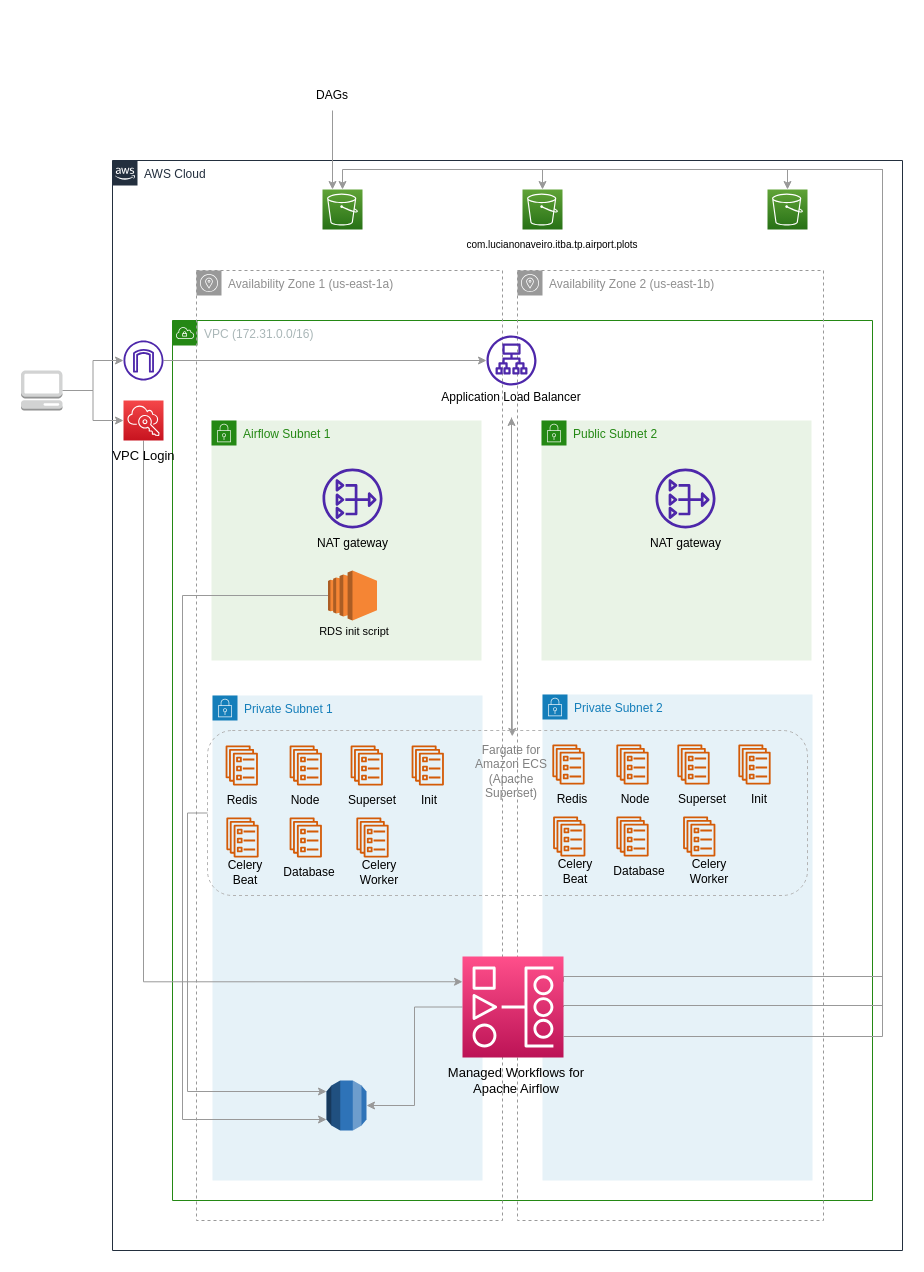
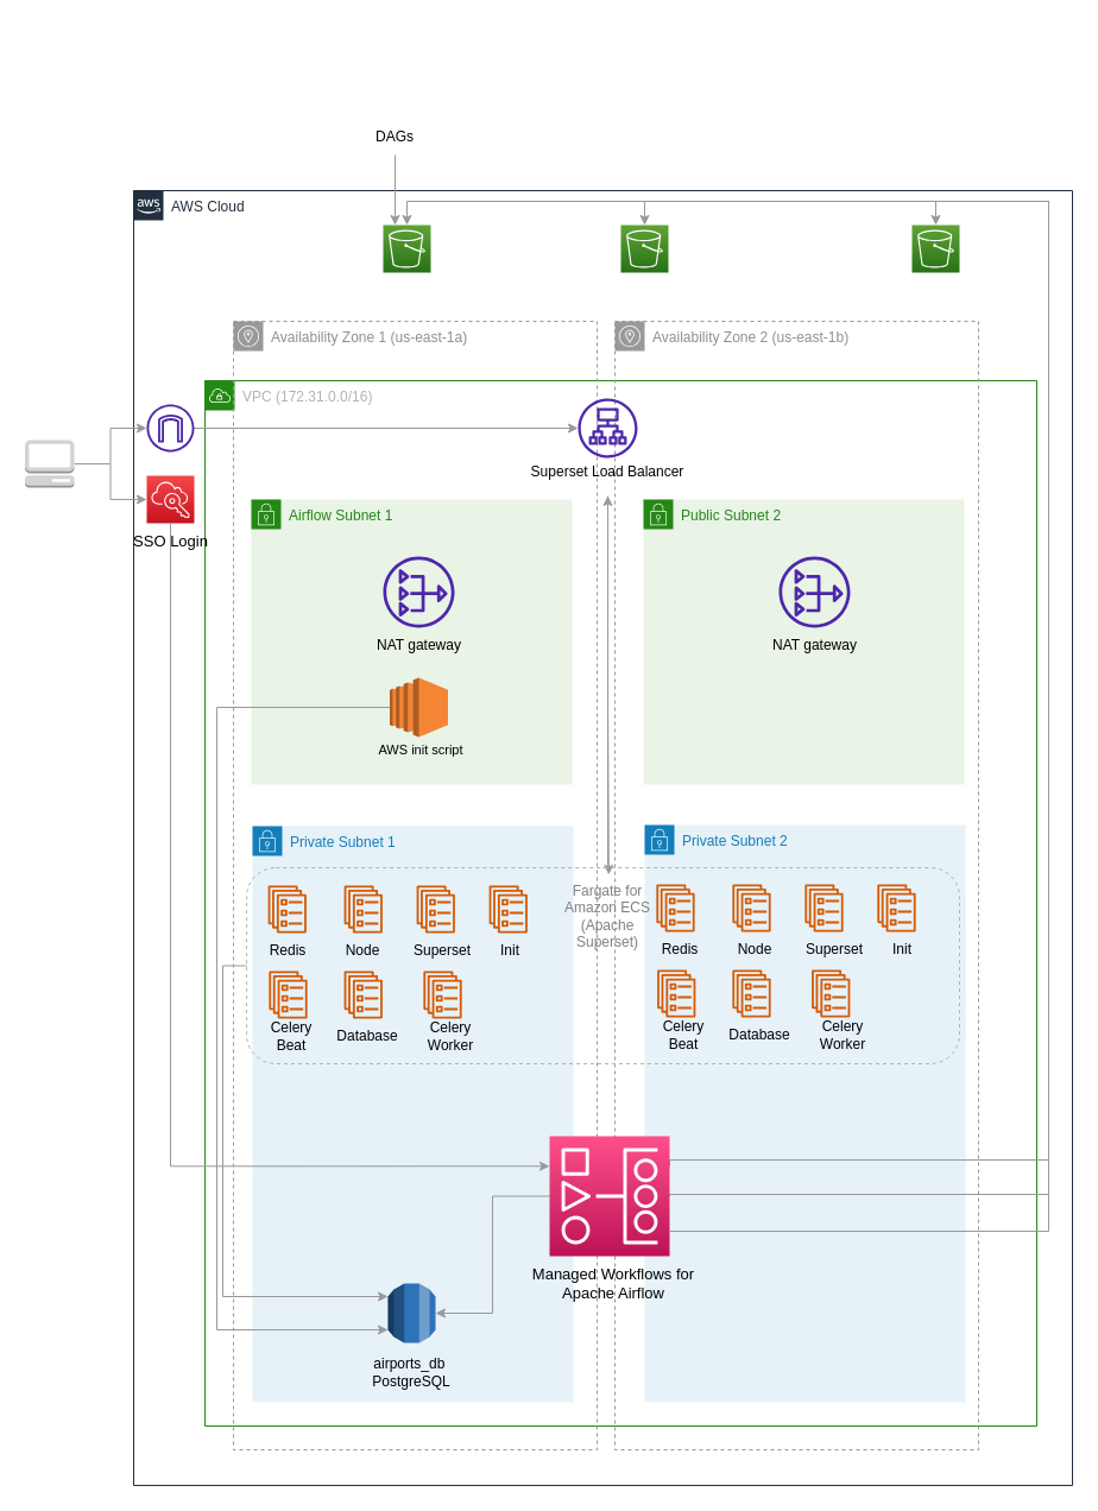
- <mxCell id="75" value="DAGs" style="text;html=1;strokeColor=none;fillColor=none;align=center;verticalAlign=middle;whiteSpace=wrap;rounded=0;shadow=0;dashed=1;fontSize=12;fontColor=#000000;" vertex="1" parent="1"><mxGeometry x="302" y="80" width="60" height="30" as="geometry" /></mxCell>
+ <mxCell id="75" value="DAGs" style="text;html=1;strokeColor=none;fillColor=none;align=center;verticalAlign=middle;whiteSpace=wrap;rounded=0;shadow=0;dashed=1;fontSize=12;fontColor=#000000;" vertex="1" parent="1"><mxGeometry x="302" y="100" width="60" height="30" as="geometry" /></mxCell>
- <mxCell id="46" value="&lt;font color=&quot;#000000&quot; style=&quot;font-size: 10px&quot;&gt;com.lucianonaveiro.itba.tp.airport.plots&lt;/font&gt;" style="text;html=1;strokeColor=none;fillColor=none;align=center;verticalAlign=middle;whiteSpace=wrap;rounded=0;shadow=0;dashed=1;fontColor=#808080;" vertex="1" parent="33"><mxGeometry x="350" y="69" width="180" height="30" as="geometry" /></mxCell>
- <mxCell id="64" value="Application Load Balancer" style="text;html=1;strokeColor=none;fillColor=none;align=center;verticalAlign=middle;whiteSpace=wrap;rounded=0;shadow=0;" vertex="1" parent="33"><mxGeometry x="321.12" y="217" width="155.75" height="40" as="geometry" /></mxCell>
+ <mxCell id="64" value="Superset Load Balancer" style="text;html=1;strokeColor=none;fillColor=none;align=center;verticalAlign=middle;whiteSpace=wrap;rounded=0;shadow=0;" vertex="1" parent="33"><mxGeometry x="321.12" y="217" width="155.75" height="40" as="geometry" /></mxCell>
- <mxCell id="68" value="&lt;font color=&quot;#000000&quot;&gt;VPC Login&lt;/font&gt;" style="text;html=1;strokeColor=none;fillColor=none;align=center;verticalAlign=middle;whiteSpace=wrap;rounded=0;shadow=0;dashed=1;fontSize=13;fontColor=#8F8F8F;" vertex="1" parent="33"><mxGeometry x="-18.5" y="280" width="99" height="30" as="geometry" /></mxCell>
+ <mxCell id="68" value="&lt;font color=&quot;#000000&quot;&gt;SSO Login&lt;/font&gt;" style="text;html=1;strokeColor=none;fillColor=none;align=center;verticalAlign=middle;whiteSpace=wrap;rounded=0;shadow=0;dashed=1;fontSize=13;fontColor=#8F8F8F;" vertex="1" parent="33"><mxGeometry x="-18.5" y="280" width="99" height="30" as="geometry" /></mxCell>
- <mxCell id="62" value="&lt;font style=&quot;font-size: 11px&quot;&gt;RDS init script&lt;/font&gt;" style="text;html=1;strokeColor=none;fillColor=none;align=center;verticalAlign=middle;whiteSpace=wrap;rounded=0;shadow=0;dashed=1;fontSize=12;fontColor=#000000;" vertex="1" parent="33"><mxGeometry x="182" y="456" width="120" height="30" as="geometry" /></mxCell>
+ <mxCell id="62" value="&lt;font style=&quot;font-size: 11px&quot;&gt;AWS init script&lt;/font&gt;" style="text;html=1;strokeColor=none;fillColor=none;align=center;verticalAlign=middle;whiteSpace=wrap;rounded=0;shadow=0;dashed=1;fontSize=12;fontColor=#000000;" vertex="1" parent="33"><mxGeometry x="182" y="456" width="120" height="30" as="geometry" /></mxCell>
+ <mxCell id="47" value="&lt;font style=&quot;font-size: 12px&quot;&gt;airports_db&amp;nbsp; PostgreSQL&lt;/font&gt;" style="text;html=1;strokeColor=none;fillColor=none;align=center;verticalAlign=middle;whiteSpace=wrap;rounded=0;shadow=0;dashed=1;fontSize=10;fontColor=#000000;" vertex="1" parent="33"><mxGeometry x="204" y="980" width="60" height="30" as="geometry" /></mxCell>
